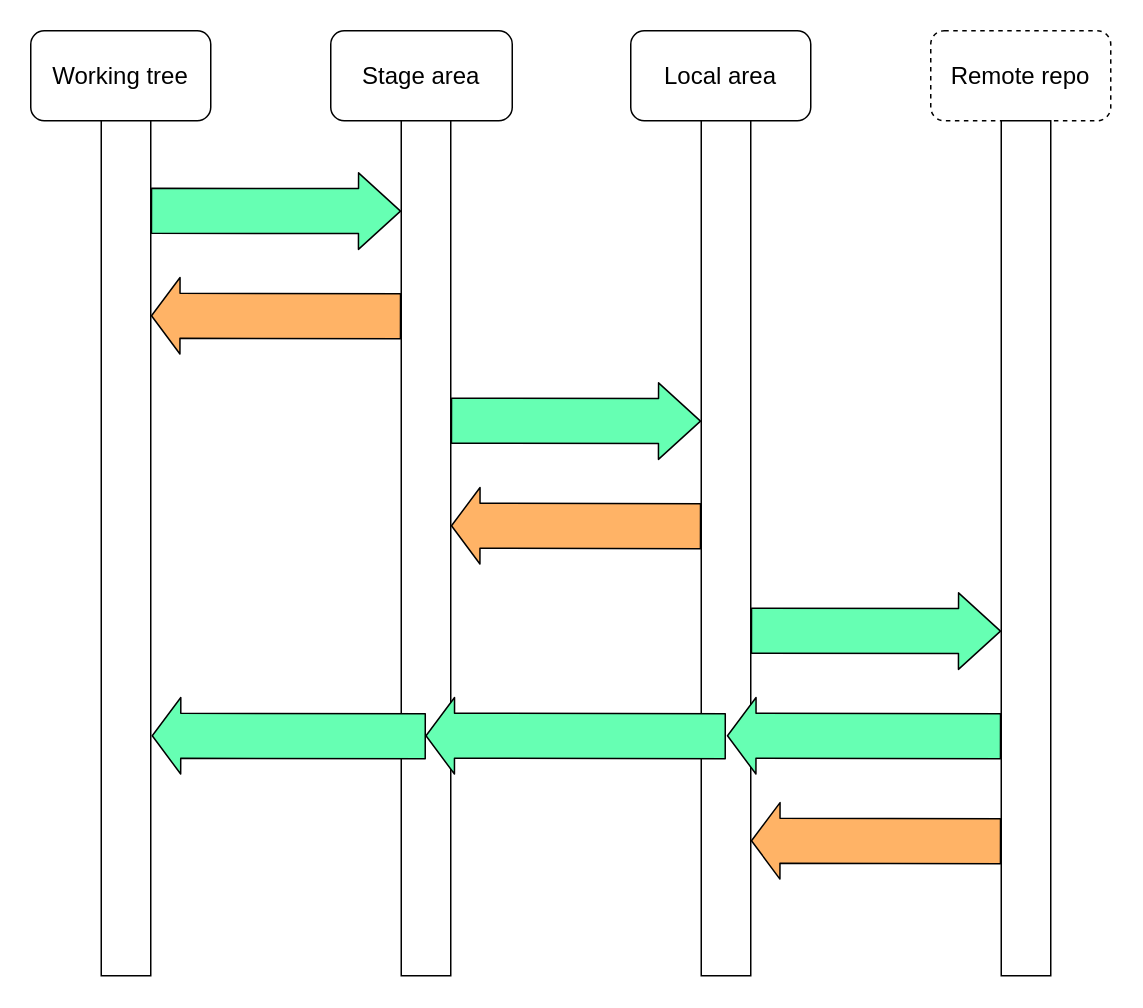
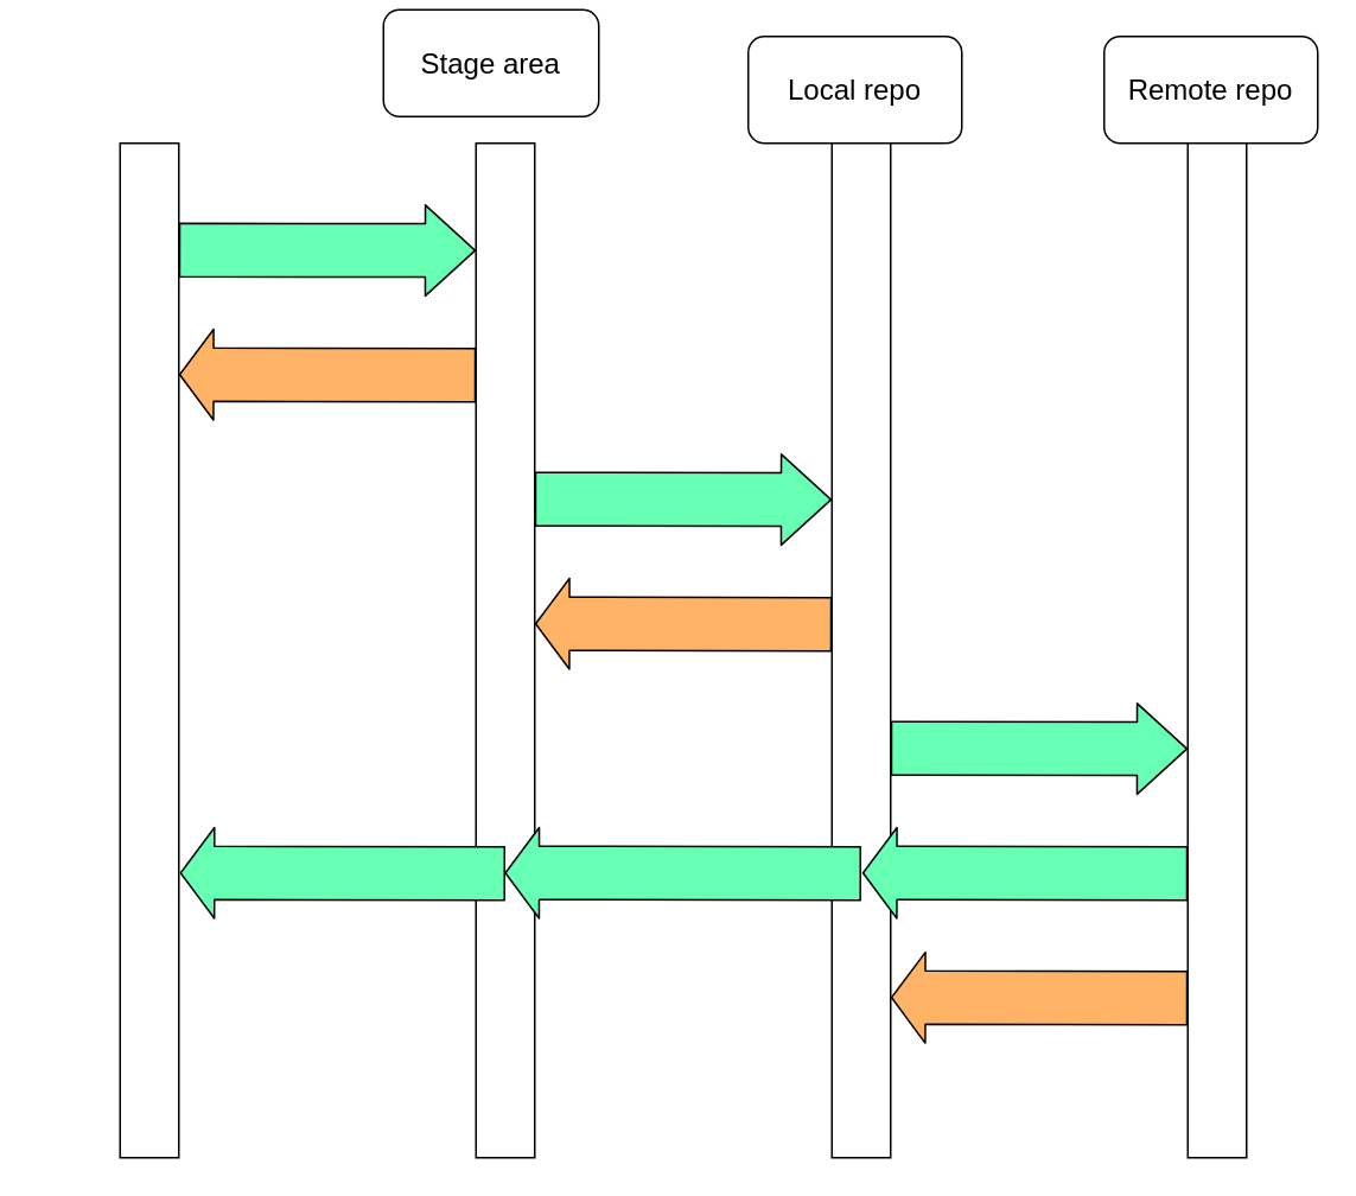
- <mxCell id="2" value="&lt;font style=&quot;font-size: 16px&quot;&gt;Working tree&lt;/font&gt;" style="rounded=1;whiteSpace=wrap;html=1;" parent="1" vertex="1"><mxGeometry x="20" y="20" width="120" height="60" as="geometry" /></mxCell>
- <mxCell id="4" value="&lt;font style=&quot;font-size: 16px&quot;&gt;Stage area&lt;/font&gt;" style="rounded=1;whiteSpace=wrap;html=1;" parent="1" vertex="1"><mxGeometry x="220" y="20" width="121" height="60" as="geometry" /></mxCell>
+ <mxCell id="4" value="&lt;font style=&quot;font-size: 16px&quot;&gt;Stage area&lt;/font&gt;" style="rounded=1;whiteSpace=wrap;html=1;" parent="1" vertex="1"><mxGeometry x="215" y="5" width="121" height="60" as="geometry" /></mxCell>
- <mxCell id="6" value="&lt;font style=&quot;font-size: 16px&quot;&gt;Local area&lt;/font&gt;" style="rounded=1;whiteSpace=wrap;html=1;" parent="1" vertex="1"><mxGeometry x="420" y="20" width="120" height="60" as="geometry" /></mxCell>
+ <mxCell id="6" value="&lt;font style=&quot;font-size: 16px&quot;&gt;Local repo&lt;/font&gt;" style="rounded=1;whiteSpace=wrap;html=1;" parent="1" vertex="1"><mxGeometry x="420" y="20" width="120" height="60" as="geometry" /></mxCell>
- <mxCell id="8" value="&lt;font style=&quot;font-size: 16px&quot;&gt;Remote repo&lt;/font&gt;" style="rounded=1;whiteSpace=wrap;html=1;dashed=1;" parent="1" vertex="1"><mxGeometry x="620" y="20" width="120" height="60" as="geometry" /></mxCell>
+ <mxCell id="8" value="&lt;font style=&quot;font-size: 16px&quot;&gt;Remote repo&lt;/font&gt;" style="rounded=1;whiteSpace=wrap;html=1;" parent="1" vertex="1"><mxGeometry x="620" y="20" width="120" height="60" as="geometry" /></mxCell>
